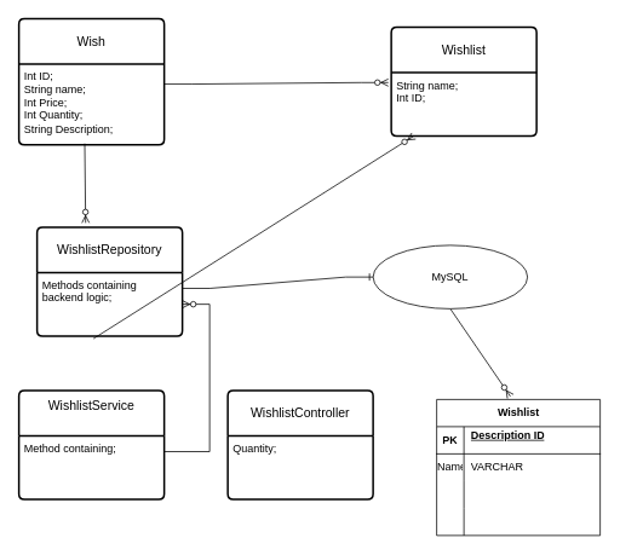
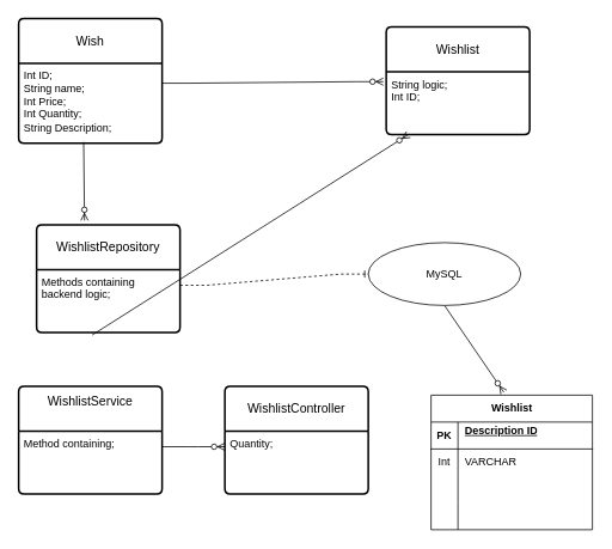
- <mxCell id="5" value="String name;&lt;div&gt;Int ID;&lt;/div&gt;&lt;div&gt;&lt;br&gt;&lt;/div&gt;" style="align=left;strokeColor=none;fillColor=none;spacingLeft=4;fontSize=12;verticalAlign=top;resizable=0;rotatable=0;part=1;html=1;" vertex="1" parent="4"><mxGeometry y="50" width="160" height="70" as="geometry" /></mxCell>
+ <mxCell id="5" value="String logic;&lt;div&gt;Int ID;&lt;/div&gt;&lt;div&gt;&lt;br&gt;&lt;/div&gt;" style="align=left;strokeColor=none;fillColor=none;spacingLeft=4;fontSize=12;verticalAlign=top;resizable=0;rotatable=0;part=1;html=1;" vertex="1" parent="4"><mxGeometry y="50" width="160" height="70" as="geometry" /></mxCell>
- <mxCell id="31" value="" style="edgeStyle=entityRelationEdgeStyle;fontSize=12;html=1;endArrow=ERone;endFill=1;rounded=0;exitX=1;exitY=0.25;exitDx=0;exitDy=0;entryX=0;entryY=0.5;entryDx=0;entryDy=0;" edge="1" parent="1" source="10" target="30"><mxGeometry width="100" height="100" relative="1" as="geometry"><mxPoint x="340" y="280" as="sourcePoint" /><mxPoint x="360" y="240" as="targetPoint" /></mxGeometry></mxCell>
+ <mxCell id="31" value="" style="edgeStyle=entityRelationEdgeStyle;fontSize=12;html=1;endArrow=ERone;endFill=1;rounded=0;exitX=1;exitY=0.25;exitDx=0;exitDy=0;entryX=0;entryY=0.5;entryDx=0;entryDy=0;dashed=1;" edge="1" parent="1" source="10" target="30"><mxGeometry width="100" height="100" relative="1" as="geometry"><mxPoint x="340" y="280" as="sourcePoint" /><mxPoint x="360" y="240" as="targetPoint" /></mxGeometry></mxCell>
- <mxCell id="13" value="" style="edgeStyle=entityRelationEdgeStyle;fontSize=12;html=1;endArrow=ERzeroToMany;endFill=1;rounded=0;exitX=1;exitY=0.25;exitDx=0;exitDy=0;" edge="1" parent="1" source="12" target="10"><mxGeometry width="100" height="100" relative="1" as="geometry"><mxPoint x="270" y="340" as="sourcePoint" /><mxPoint x="370" y="240" as="targetPoint" /></mxGeometry></mxCell>
+ <mxCell id="13" value="" style="edgeStyle=entityRelationEdgeStyle;fontSize=12;html=1;endArrow=ERzeroToMany;endFill=1;rounded=0;exitX=1;exitY=0.25;exitDx=0;exitDy=0;entryX=0;entryY=0.25;entryDx=0;entryDy=0;" edge="1" parent="1" source="12" target="8"><mxGeometry width="100" height="100" relative="1" as="geometry"><mxPoint x="270" y="340" as="sourcePoint" /><mxPoint x="370" y="240" as="targetPoint" /></mxGeometry></mxCell>
- <mxCell id="19" value="Name" style="shape=partialRectangle;connectable=0;fillColor=none;top=0;left=0;bottom=0;right=0;editable=1;overflow=hidden;whiteSpace=wrap;html=1;" vertex="1" parent="18"><mxGeometry width="30" height="30" as="geometry"><mxRectangle width="30" height="30" as="alternateBounds" /></mxGeometry></mxCell>
+ <mxCell id="19" value="Int" style="shape=partialRectangle;connectable=0;fillColor=none;top=0;left=0;bottom=0;right=0;editable=1;overflow=hidden;whiteSpace=wrap;html=1;" vertex="1" parent="18"><mxGeometry width="30" height="30" as="geometry"><mxRectangle width="30" height="30" as="alternateBounds" /></mxGeometry></mxCell>
